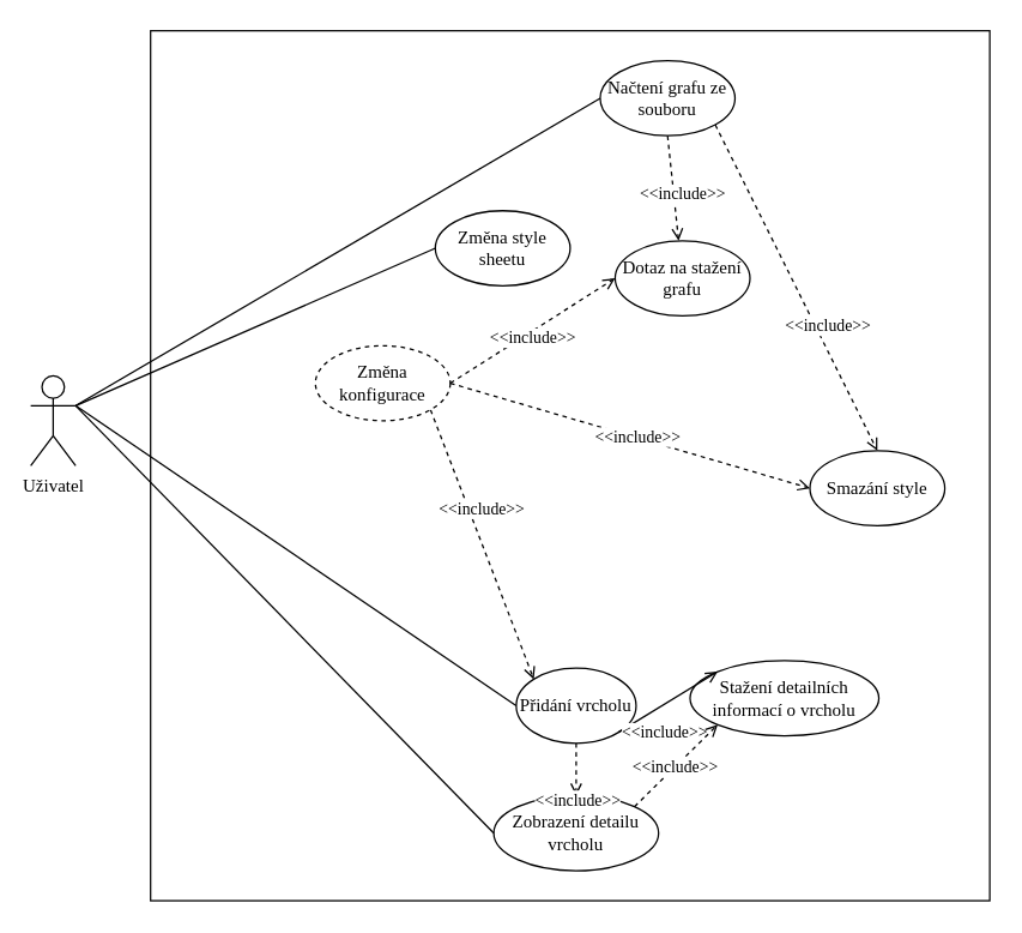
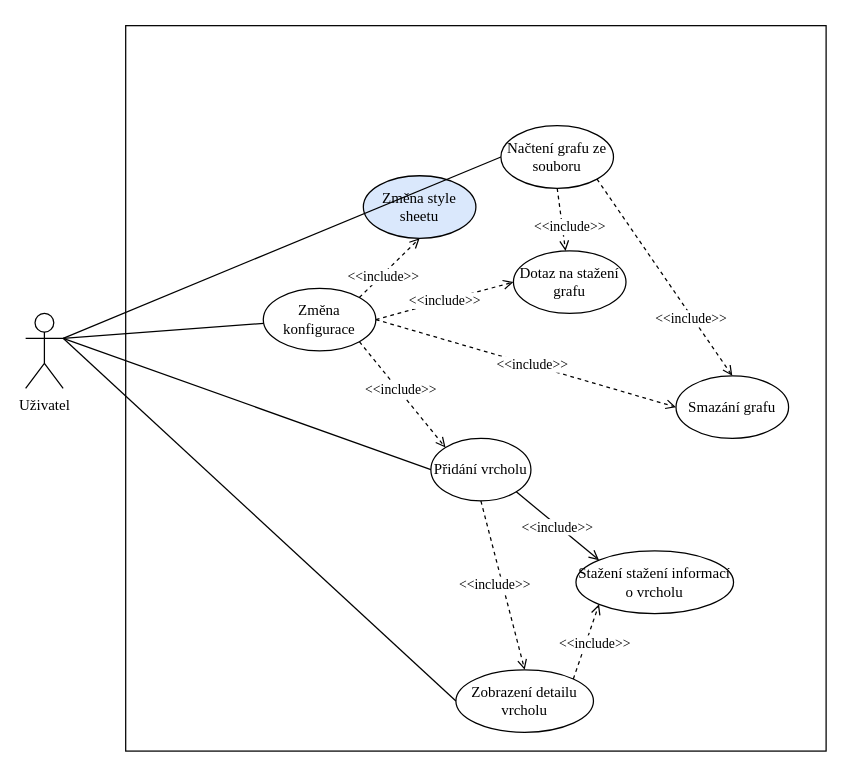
- <mxCell id="4" value="Načtení grafu ze souboru" style="ellipse;whiteSpace=wrap;html=1;fontFamily=CMU Sans Serif Roman;" vertex="1" parent="1"><mxGeometry x="400" y="40" width="90" height="50" as="geometry" /></mxCell>
+ <mxCell id="4" value="Načtení grafu ze souboru" style="ellipse;whiteSpace=wrap;html=1;fontFamily=CMU Sans Serif Roman;" vertex="1" parent="1"><mxGeometry x="400" y="100" width="90" height="50" as="geometry" /></mxCell>
- <mxCell id="10" value="Změna style sheetu" style="ellipse;whiteSpace=wrap;html=1;fontFamily=CMU Sans Serif Roman;" vertex="1" parent="1"><mxGeometry x="290" y="140" width="90" height="50" as="geometry" /></mxCell>
+ <mxCell id="10" value="Změna style sheetu" style="ellipse;whiteSpace=wrap;html=1;fontFamily=CMU Sans Serif Roman;fillColor=#dae8fc;" vertex="1" parent="1"><mxGeometry x="290" y="140" width="90" height="50" as="geometry" /></mxCell>
- <mxCell id="3" value="Dotaz na stažení grafu" style="ellipse;whiteSpace=wrap;html=1;fontFamily=CMU Sans Serif Roman;" vertex="1" parent="1"><mxGeometry x="410" y="160" width="90" height="50" as="geometry" /></mxCell>
+ <mxCell id="3" value="Dotaz na stažení grafu" style="ellipse;whiteSpace=wrap;html=1;fontFamily=CMU Sans Serif Roman;" vertex="1" parent="1"><mxGeometry x="410" y="200" width="90" height="50" as="geometry" /></mxCell>
- <mxCell id="15" style="edgeStyle=none;rounded=0;orthogonalLoop=1;jettySize=auto;html=1;exitX=1;exitY=0.333;exitDx=0;exitDy=0;exitPerimeter=0;entryX=0;entryY=0.5;entryDx=0;entryDy=0;endArrow=none;endFill=0;fontFamily=CMU Sans Serif Roman;" edge="1" parent="1" source="17" target="10"><mxGeometry relative="1" as="geometry" /></mxCell>
+ <mxCell id="15" style="edgeStyle=none;rounded=0;orthogonalLoop=1;jettySize=auto;html=1;exitX=1;exitY=0.333;exitDx=0;exitDy=0;exitPerimeter=0;endArrow=none;endFill=0;fontFamily=CMU Sans Serif Roman;" edge="1" parent="1" source="17" target="9"><mxGeometry relative="1" as="geometry" /></mxCell>
+ <mxCell id="5" style="edgeStyle=none;rounded=0;orthogonalLoop=1;jettySize=auto;html=1;exitX=1;exitY=0;exitDx=0;exitDy=0;entryX=0.5;entryY=1;entryDx=0;entryDy=0;endArrow=open;endFill=0;dashed=1;fontFamily=CMU Sans Serif Roman;" edge="1" parent="1" source="9" target="10"><mxGeometry relative="1" as="geometry"><mxPoint x="290" y="237.322" as="sourcePoint" /><mxPoint x="338.18" y="190" as="targetPoint" /></mxGeometry></mxCell>
+ <mxCell id="6" value="&amp;lt;&amp;lt;include&amp;gt;&amp;gt;" style="edgeLabel;html=1;align=center;verticalAlign=middle;resizable=0;points=[];fontFamily=CMU Sans Serif Roman;" vertex="1" connectable="0" parent="5"><mxGeometry x="-0.217" y="-2" relative="1" as="geometry"><mxPoint x="-1" y="-0.53" as="offset" /></mxGeometry></mxCell>
- <mxCell id="9" value="Změna konfigurace" style="ellipse;whiteSpace=wrap;html=1;fontFamily=CMU Sans Serif Roman;dashed=1;" vertex="1" parent="1"><mxGeometry x="210" y="230" width="90" height="50" as="geometry" /></mxCell>
+ <mxCell id="9" value="Změna konfigurace" style="ellipse;whiteSpace=wrap;html=1;fontFamily=CMU Sans Serif Roman;" vertex="1" parent="1"><mxGeometry x="210" y="230" width="90" height="50" as="geometry" /></mxCell>
- <mxCell id="14" value="Smazání style" style="ellipse;whiteSpace=wrap;html=1;fontFamily=CMU Sans Serif Roman;" vertex="1" parent="1"><mxGeometry x="540" y="300" width="90" height="50" as="geometry" /></mxCell>
+ <mxCell id="14" value="Smazání grafu" style="ellipse;whiteSpace=wrap;html=1;fontFamily=CMU Sans Serif Roman;" vertex="1" parent="1"><mxGeometry x="540" y="300" width="90" height="50" as="geometry" /></mxCell>
- <mxCell id="12" value="Stažení detailních informací o vrcholu" style="ellipse;whiteSpace=wrap;html=1;fontFamily=CMU Sans Serif Roman;" vertex="1" parent="1"><mxGeometry x="460" y="440" width="126" height="50" as="geometry" /></mxCell>
+ <mxCell id="12" value="Stažení stažení informací o vrcholu" style="ellipse;whiteSpace=wrap;html=1;fontFamily=CMU Sans Serif Roman;" vertex="1" parent="1"><mxGeometry x="460" y="440" width="126" height="50" as="geometry" /></mxCell>
- <mxCell id="11" value="Přidání vrcholu" style="ellipse;whiteSpace=wrap;html=1;fontFamily=CMU Sans Serif Roman;" vertex="1" parent="1"><mxGeometry x="344" y="445" width="80" height="50" as="geometry" /></mxCell>
+ <mxCell id="11" value="Přidání vrcholu" style="ellipse;whiteSpace=wrap;html=1;fontFamily=CMU Sans Serif Roman;" vertex="1" parent="1"><mxGeometry x="344" y="350" width="80" height="50" as="geometry" /></mxCell>
- <mxCell id="13" value="Zobrazení detailu vrcholu" style="ellipse;whiteSpace=wrap;html=1;fontFamily=CMU Sans Serif Roman;" vertex="1" parent="1"><mxGeometry x="329" y="530" width="110" height="50" as="geometry" /></mxCell>
+ <mxCell id="13" value="Zobrazení detailu vrcholu" style="ellipse;whiteSpace=wrap;html=1;fontFamily=CMU Sans Serif Roman;" vertex="1" parent="1"><mxGeometry x="364" y="535" width="110" height="50" as="geometry" /></mxCell>
